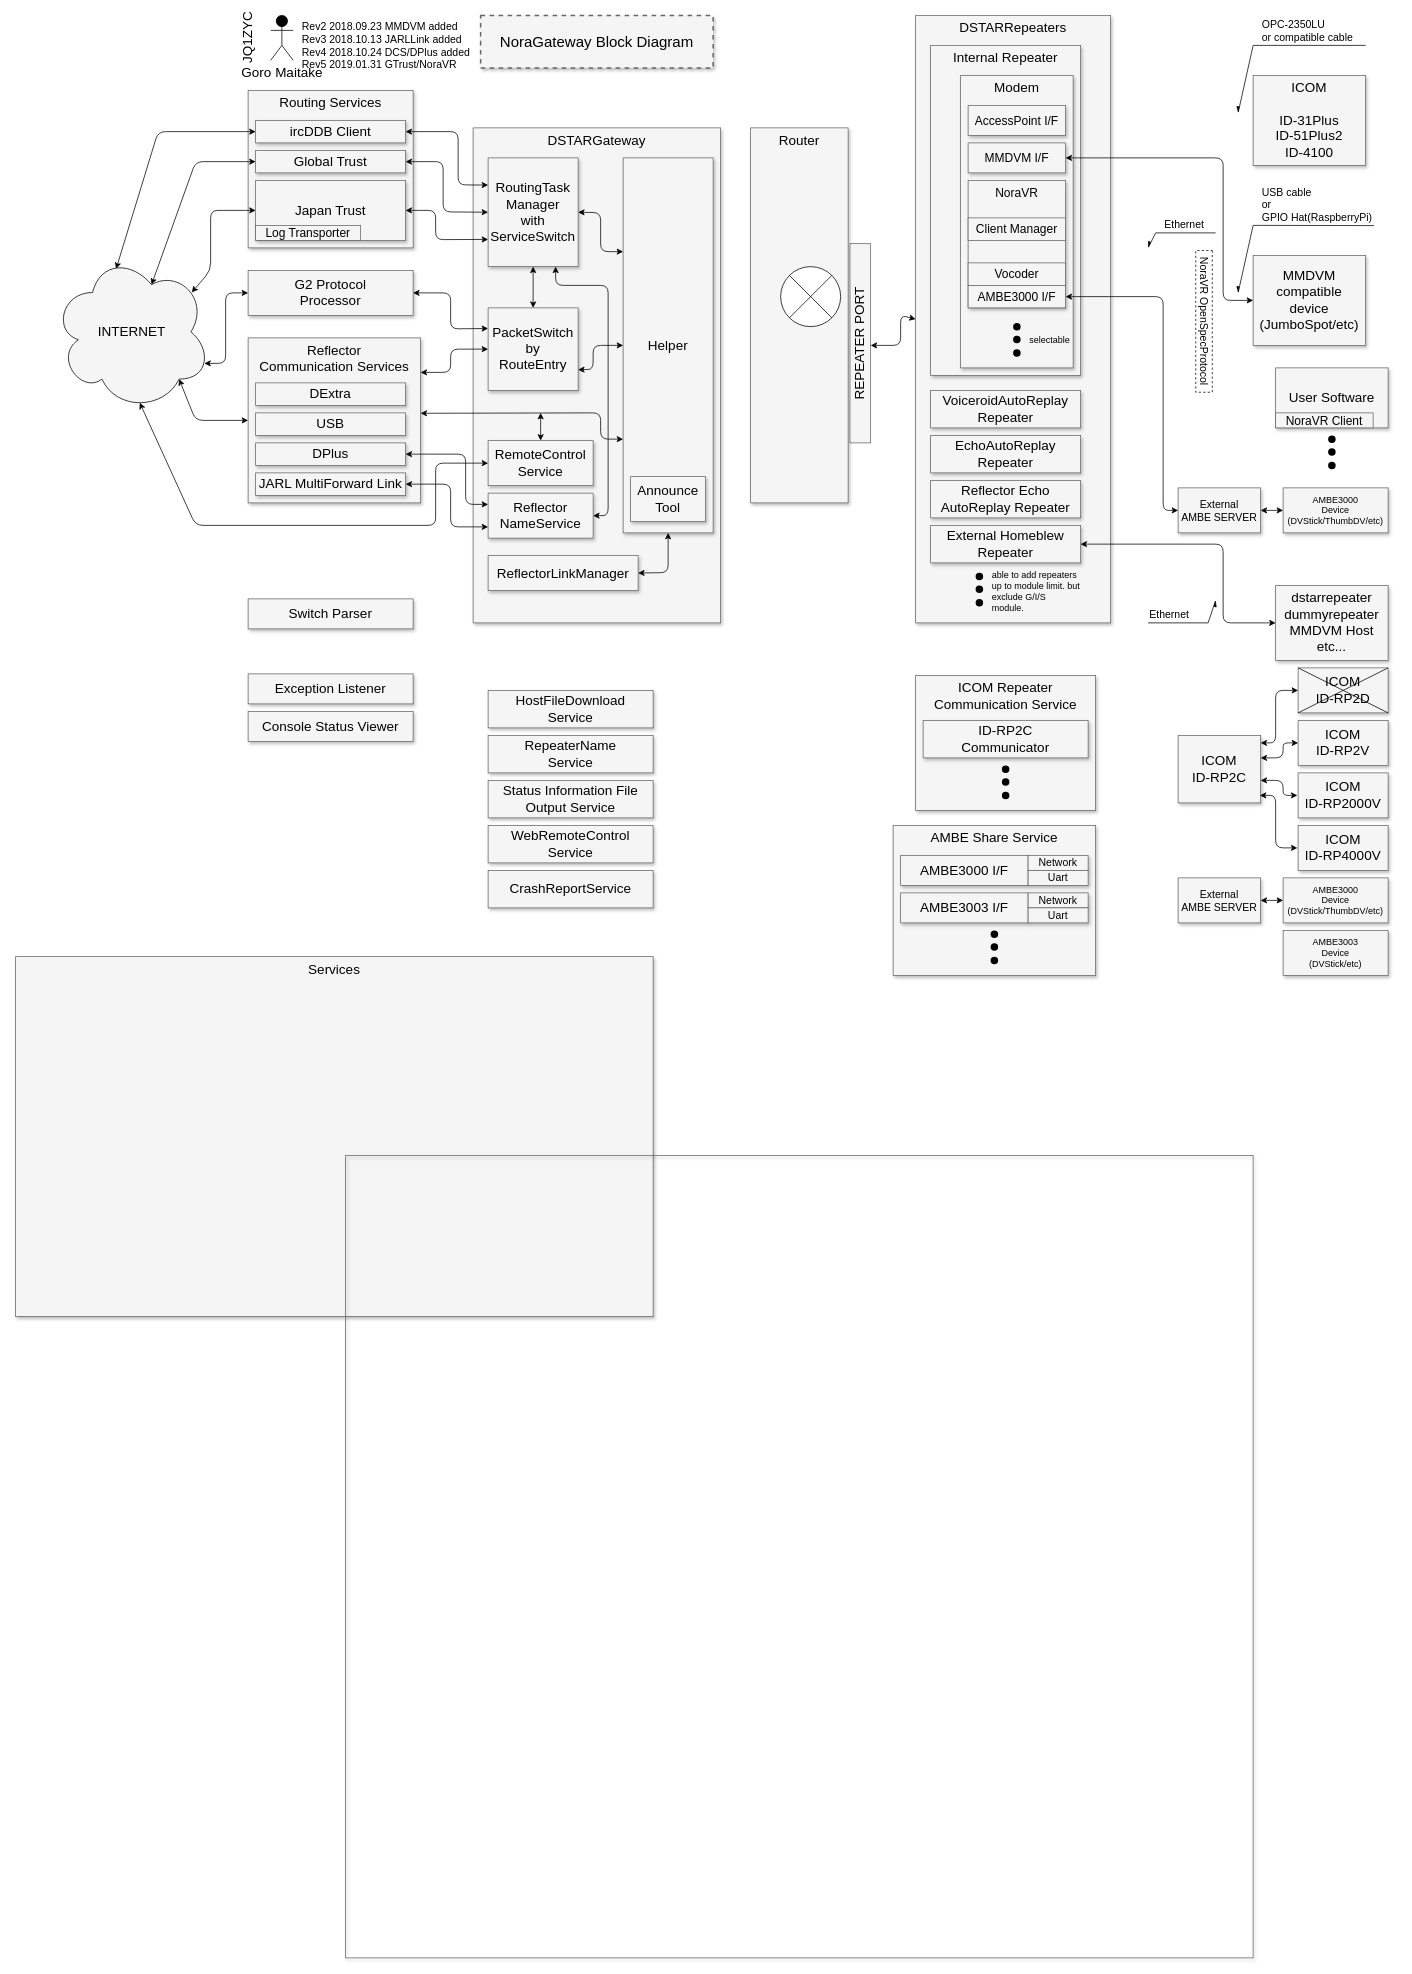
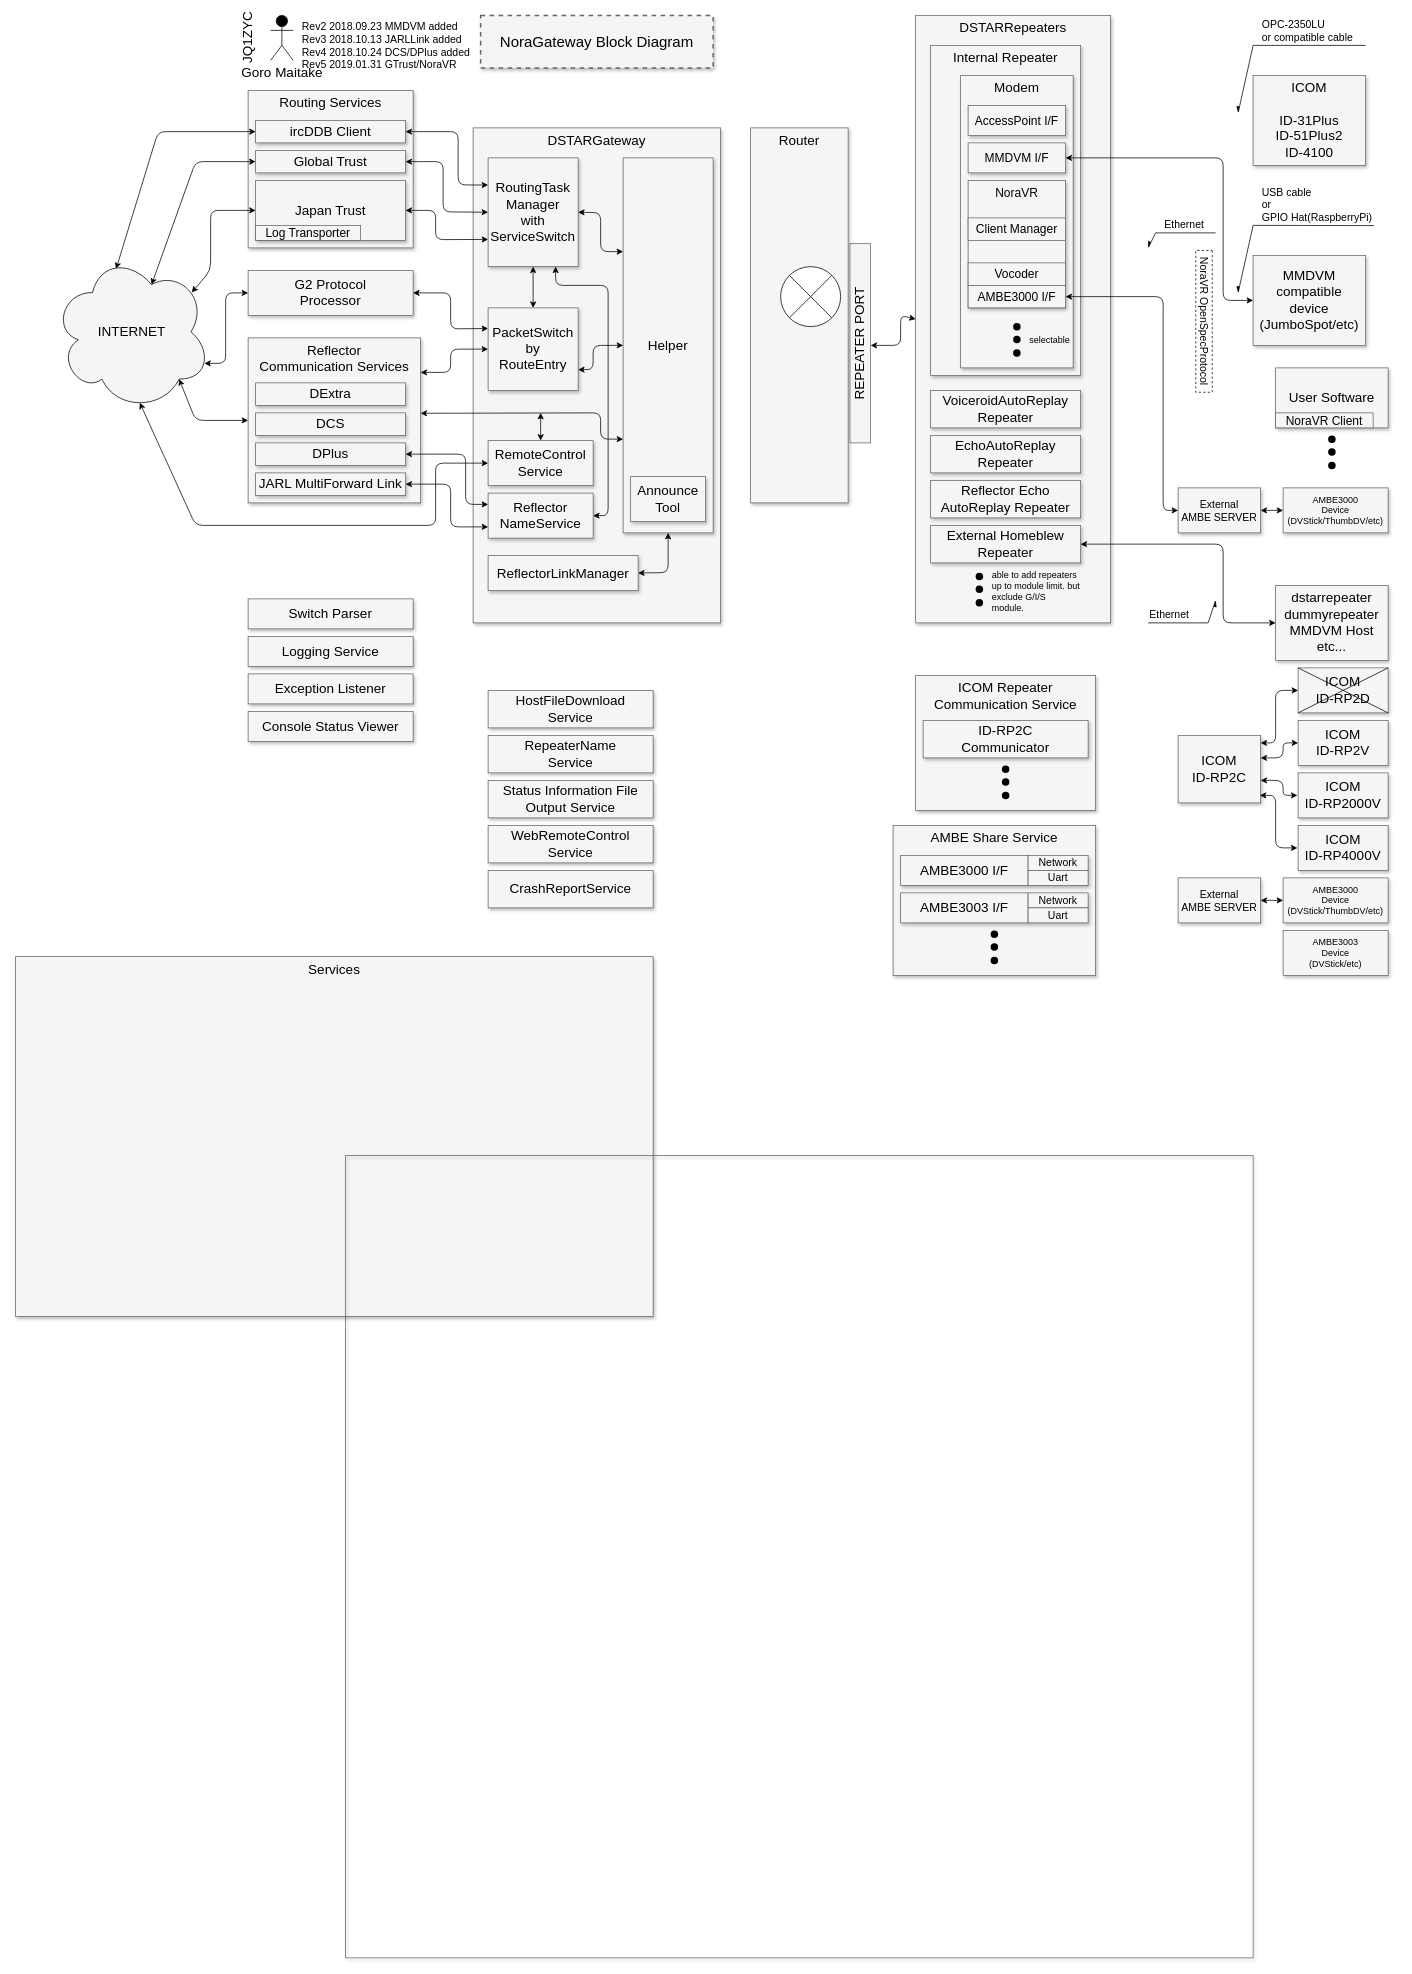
- <mxCell id="79" value="USB" style="whiteSpace=wrap;html=1;shadow=1;fontSize=18;fillColor=#f5f5f5;strokeColor=#666666;" parent="1" vertex="1"><mxGeometry x="340" y="550" width="200" height="30" as="geometry" /></mxCell>
+ <mxCell id="79" value="DCS" style="whiteSpace=wrap;html=1;shadow=1;fontSize=18;fillColor=#f5f5f5;strokeColor=#666666;" parent="1" vertex="1"><mxGeometry x="340" y="550" width="200" height="30" as="geometry" /></mxCell>
+ <mxCell id="8" value="Logging Service" style="whiteSpace=wrap;html=1;shadow=1;fontSize=18;fillColor=#f5f5f5;strokeColor=#666666;" parent="1" vertex="1"><mxGeometry x="330" y="848" width="220" height="40" as="geometry" /></mxCell>
